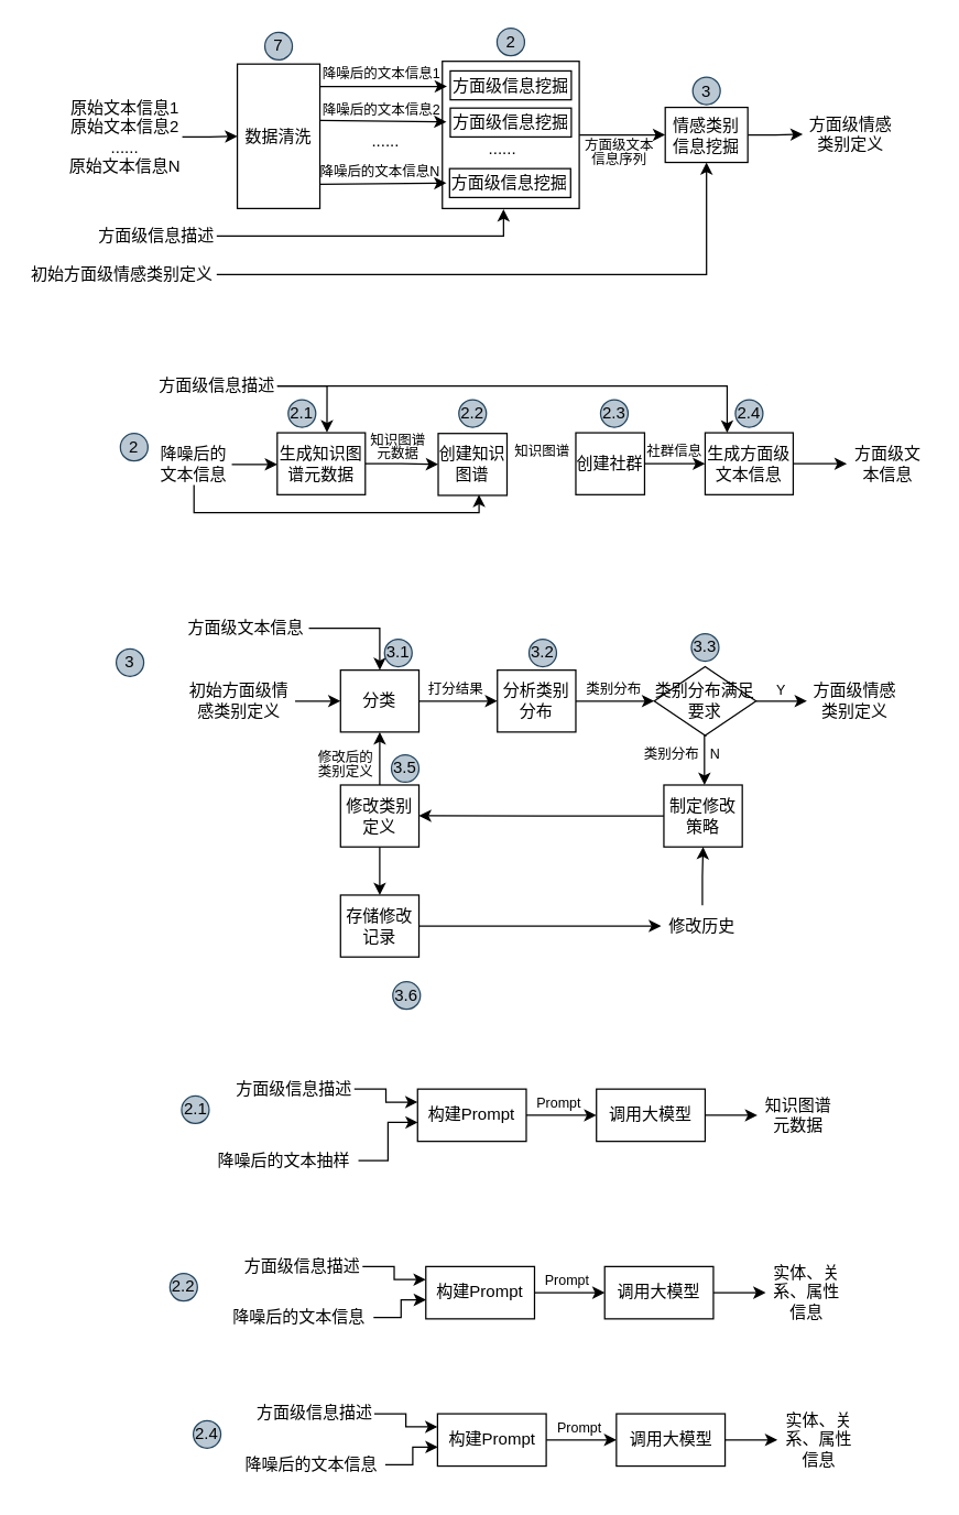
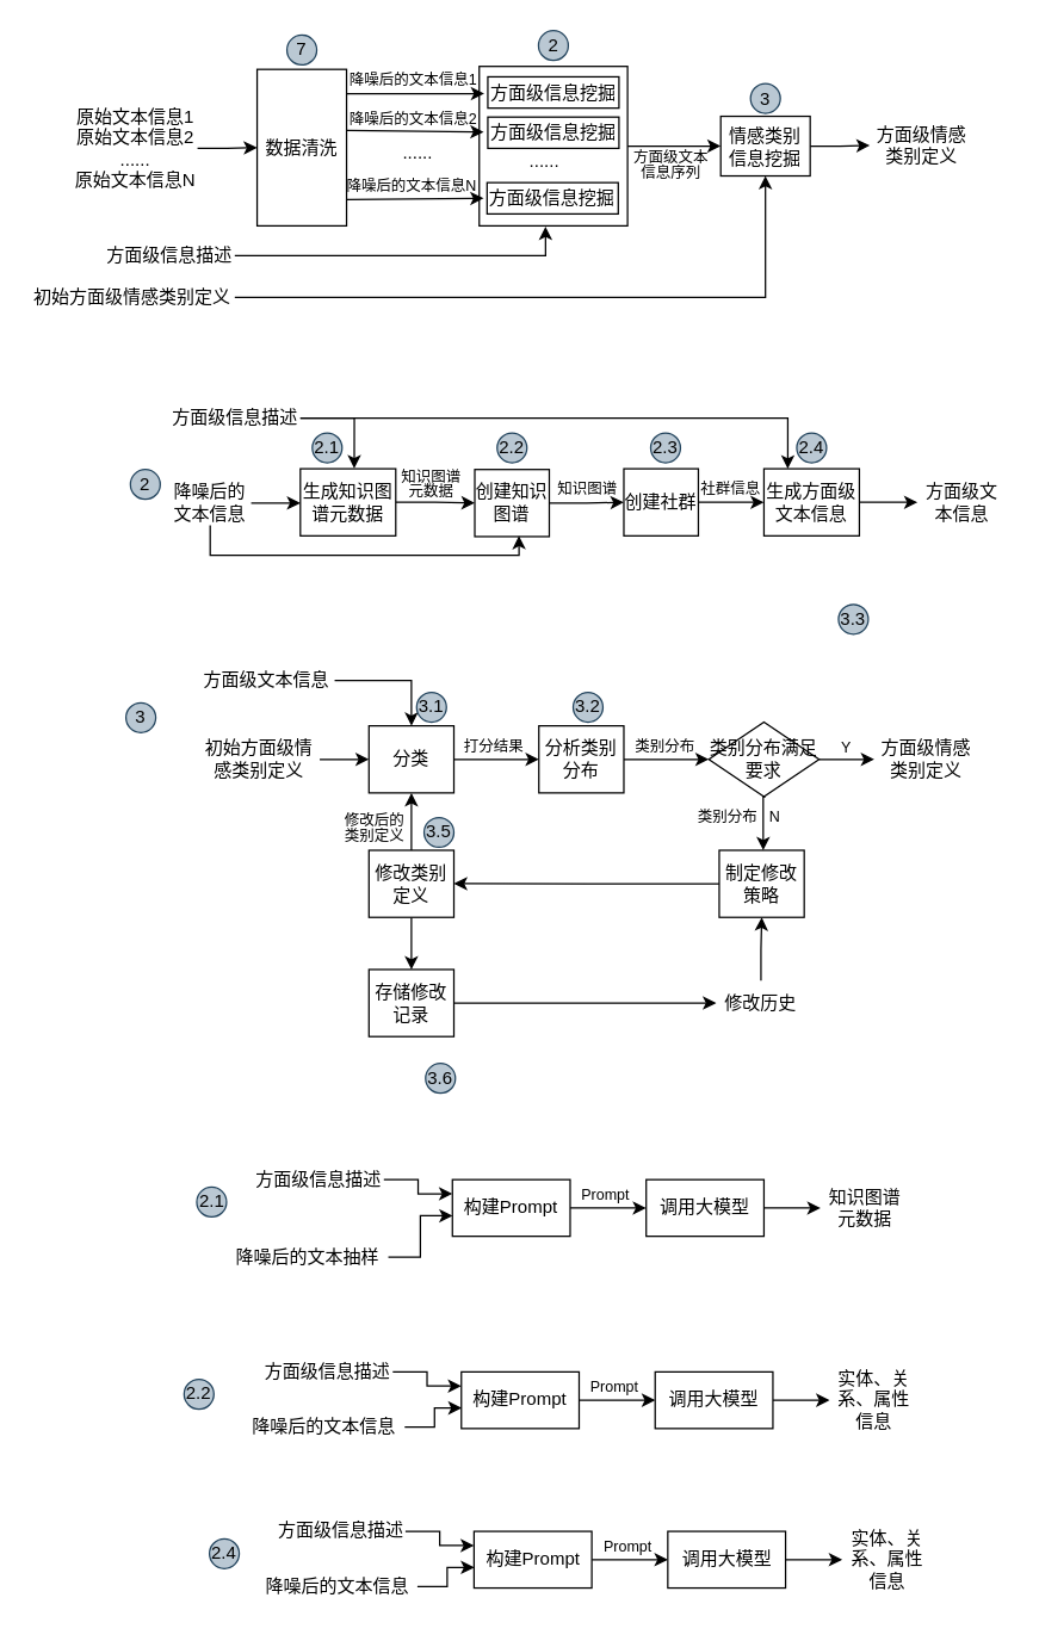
+ <mxCell id="23" style="edgeStyle=orthogonalEdgeStyle;rounded=0;orthogonalLoop=1;jettySize=auto;html=1;exitX=1;exitY=0.5;exitDx=0;exitDy=0;entryX=0;entryY=0.5;entryDx=0;entryDy=0;" edge="1" parent="1" source="24" target="26"><mxGeometry relative="1" as="geometry" /></mxCell>
- <mxCell id="71" value="3.3" style="ellipse;whiteSpace=wrap;html=1;aspect=fixed;fillColor=#bac8d3;strokeColor=#23445d;" vertex="1" parent="1"><mxGeometry x="502" y="460" width="20" height="20" as="geometry" /></mxCell>
+ <mxCell id="71" value="3.3" style="ellipse;whiteSpace=wrap;html=1;aspect=fixed;fillColor=#bac8d3;strokeColor=#23445d;" vertex="1" parent="1"><mxGeometry x="562" y="405" width="20" height="20" as="geometry" /></mxCell>
